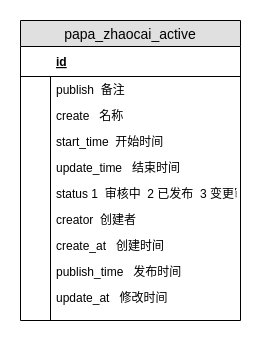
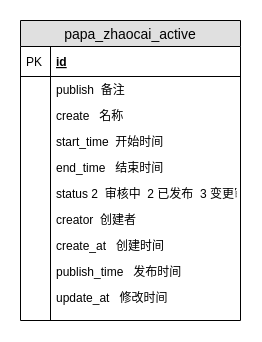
+ <mxCell id="4" value="PK" style="shape=partialRectangle;top=0;left=0;bottom=0;fillColor=none;align=left;verticalAlign=middle;spacingLeft=4;spacingRight=4;overflow=hidden;rotatable=0;points=[];portConstraint=eastwest;part=1;fontSize=12;" vertex="1" connectable="0" parent="3"><mxGeometry width="30" height="30" as="geometry" /></mxCell>
- <mxCell id="11" value="update_time   结束时间" style="shape=partialRectangle;top=0;left=0;right=0;bottom=0;align=left;verticalAlign=top;fillColor=none;spacingLeft=34;spacingRight=4;overflow=hidden;rotatable=0;points=[[0,0.5],[1,0.5]];portConstraint=eastwest;dropTarget=0;fontSize=12;" vertex="1" parent="2"><mxGeometry y="134" width="220" height="26" as="geometry" /></mxCell>
+ <mxCell id="11" value="end_time   结束时间" style="shape=partialRectangle;top=0;left=0;right=0;bottom=0;align=left;verticalAlign=top;fillColor=none;spacingLeft=34;spacingRight=4;overflow=hidden;rotatable=0;points=[[0,0.5],[1,0.5]];portConstraint=eastwest;dropTarget=0;fontSize=12;" vertex="1" parent="2"><mxGeometry y="134" width="220" height="26" as="geometry" /></mxCell>
- <mxCell id="13" value="status 1  审核中  2 已发布  3 变更审核中  4 变更待发布  0 删除" style="shape=partialRectangle;top=0;left=0;right=0;bottom=0;align=left;verticalAlign=top;fillColor=none;spacingLeft=34;spacingRight=4;overflow=hidden;rotatable=0;points=[[0,0.5],[1,0.5]];portConstraint=eastwest;dropTarget=0;fontSize=12;" vertex="1" parent="2"><mxGeometry y="160" width="220" height="26" as="geometry" /></mxCell>
+ <mxCell id="13" value="status 2  审核中  2 已发布  3 变更审核中  4 变更待发布  0 删除" style="shape=partialRectangle;top=0;left=0;right=0;bottom=0;align=left;verticalAlign=top;fillColor=none;spacingLeft=34;spacingRight=4;overflow=hidden;rotatable=0;points=[[0,0.5],[1,0.5]];portConstraint=eastwest;dropTarget=0;fontSize=12;" vertex="1" parent="2"><mxGeometry y="160" width="220" height="26" as="geometry" /></mxCell>
